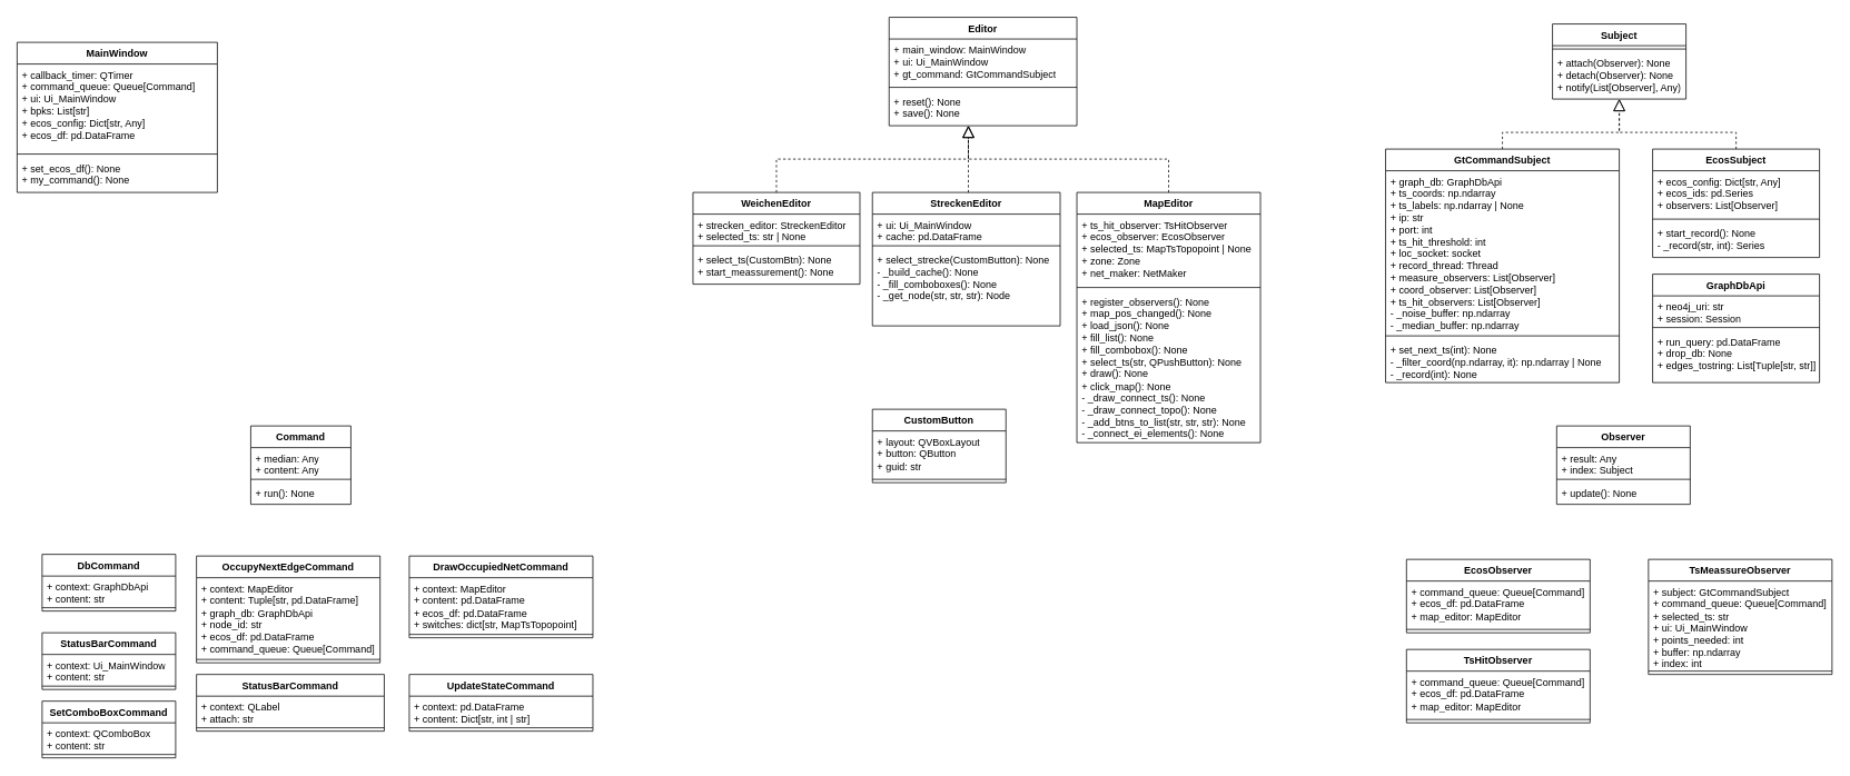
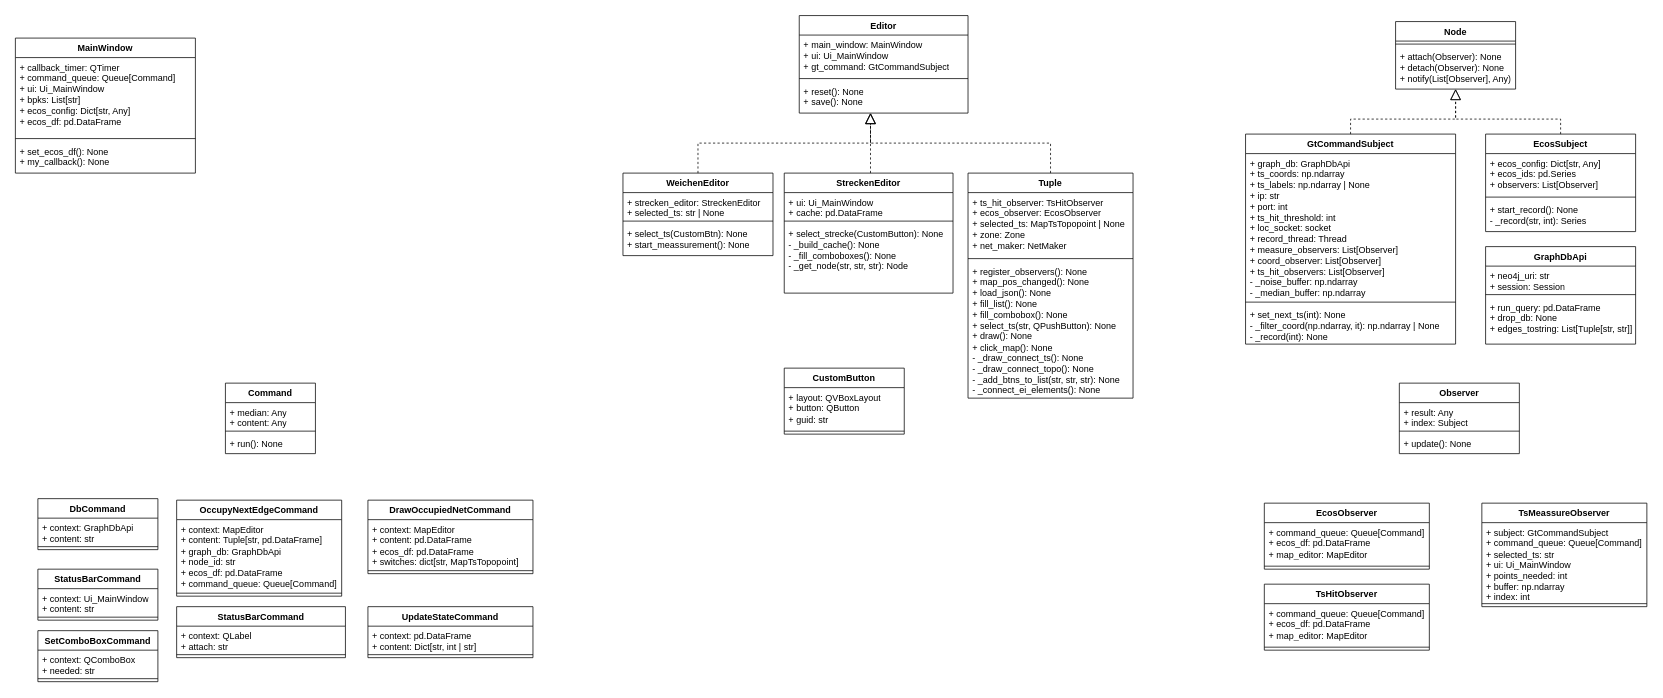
- <mxCell id="34" value="Subject" style="swimlane;fontStyle=1;align=center;verticalAlign=top;childLayout=stackLayout;horizontal=1;startSize=26;horizontalStack=0;resizeParent=1;resizeParentMax=0;resizeLast=0;collapsible=1;marginBottom=0;whiteSpace=wrap;html=1;" parent="1" vertex="1"><mxGeometry x="1860" y="28" width="160" height="90" as="geometry" /></mxCell>
+ <mxCell id="34" value="Node" style="swimlane;fontStyle=1;align=center;verticalAlign=top;childLayout=stackLayout;horizontal=1;startSize=26;horizontalStack=0;resizeParent=1;resizeParentMax=0;resizeLast=0;collapsible=1;marginBottom=0;whiteSpace=wrap;html=1;" parent="1" vertex="1"><mxGeometry x="1860" y="28" width="160" height="90" as="geometry" /></mxCell>
- <mxCell id="9" value="+ set_ecos_df(): None&lt;br&gt;+ my_command(): None" style="text;strokeColor=none;fillColor=none;align=left;verticalAlign=top;spacingLeft=4;spacingRight=4;overflow=hidden;rotatable=0;points=[[0,0.5],[1,0.5]];portConstraint=eastwest;whiteSpace=wrap;html=1;" parent="6" vertex="1"><mxGeometry y="138" width="240" height="42" as="geometry" /></mxCell>
+ <mxCell id="9" value="+ set_ecos_df(): None&lt;br&gt;+ my_callback(): None" style="text;strokeColor=none;fillColor=none;align=left;verticalAlign=top;spacingLeft=4;spacingRight=4;overflow=hidden;rotatable=0;points=[[0,0.5],[1,0.5]];portConstraint=eastwest;whiteSpace=wrap;html=1;" parent="6" vertex="1"><mxGeometry y="138" width="240" height="42" as="geometry" /></mxCell>
- <mxCell id="26" value="MapEditor" style="swimlane;fontStyle=1;align=center;verticalAlign=top;childLayout=stackLayout;horizontal=1;startSize=26;horizontalStack=0;resizeParent=1;resizeParentMax=0;resizeLast=0;collapsible=1;marginBottom=0;whiteSpace=wrap;html=1;" parent="1" vertex="1"><mxGeometry x="1290" y="230" width="220" height="300" as="geometry" /></mxCell>
+ <mxCell id="26" value="Tuple" style="swimlane;fontStyle=1;align=center;verticalAlign=top;childLayout=stackLayout;horizontal=1;startSize=26;horizontalStack=0;resizeParent=1;resizeParentMax=0;resizeLast=0;collapsible=1;marginBottom=0;whiteSpace=wrap;html=1;" parent="1" vertex="1"><mxGeometry x="1290" y="230" width="220" height="300" as="geometry" /></mxCell>
- <mxCell id="63" value="+ context: QComboBox&lt;br&gt;+ content: str" style="text;strokeColor=none;fillColor=none;align=left;verticalAlign=top;spacingLeft=4;spacingRight=4;overflow=hidden;rotatable=0;points=[[0,0.5],[1,0.5]];portConstraint=eastwest;whiteSpace=wrap;html=1;" vertex="1" parent="62"><mxGeometry y="26" width="160" height="34" as="geometry" /></mxCell>
+ <mxCell id="63" value="+ context: QComboBox&lt;br&gt;+ needed: str" style="text;strokeColor=none;fillColor=none;align=left;verticalAlign=top;spacingLeft=4;spacingRight=4;overflow=hidden;rotatable=0;points=[[0,0.5],[1,0.5]];portConstraint=eastwest;whiteSpace=wrap;html=1;" vertex="1" parent="62"><mxGeometry y="26" width="160" height="34" as="geometry" /></mxCell>
